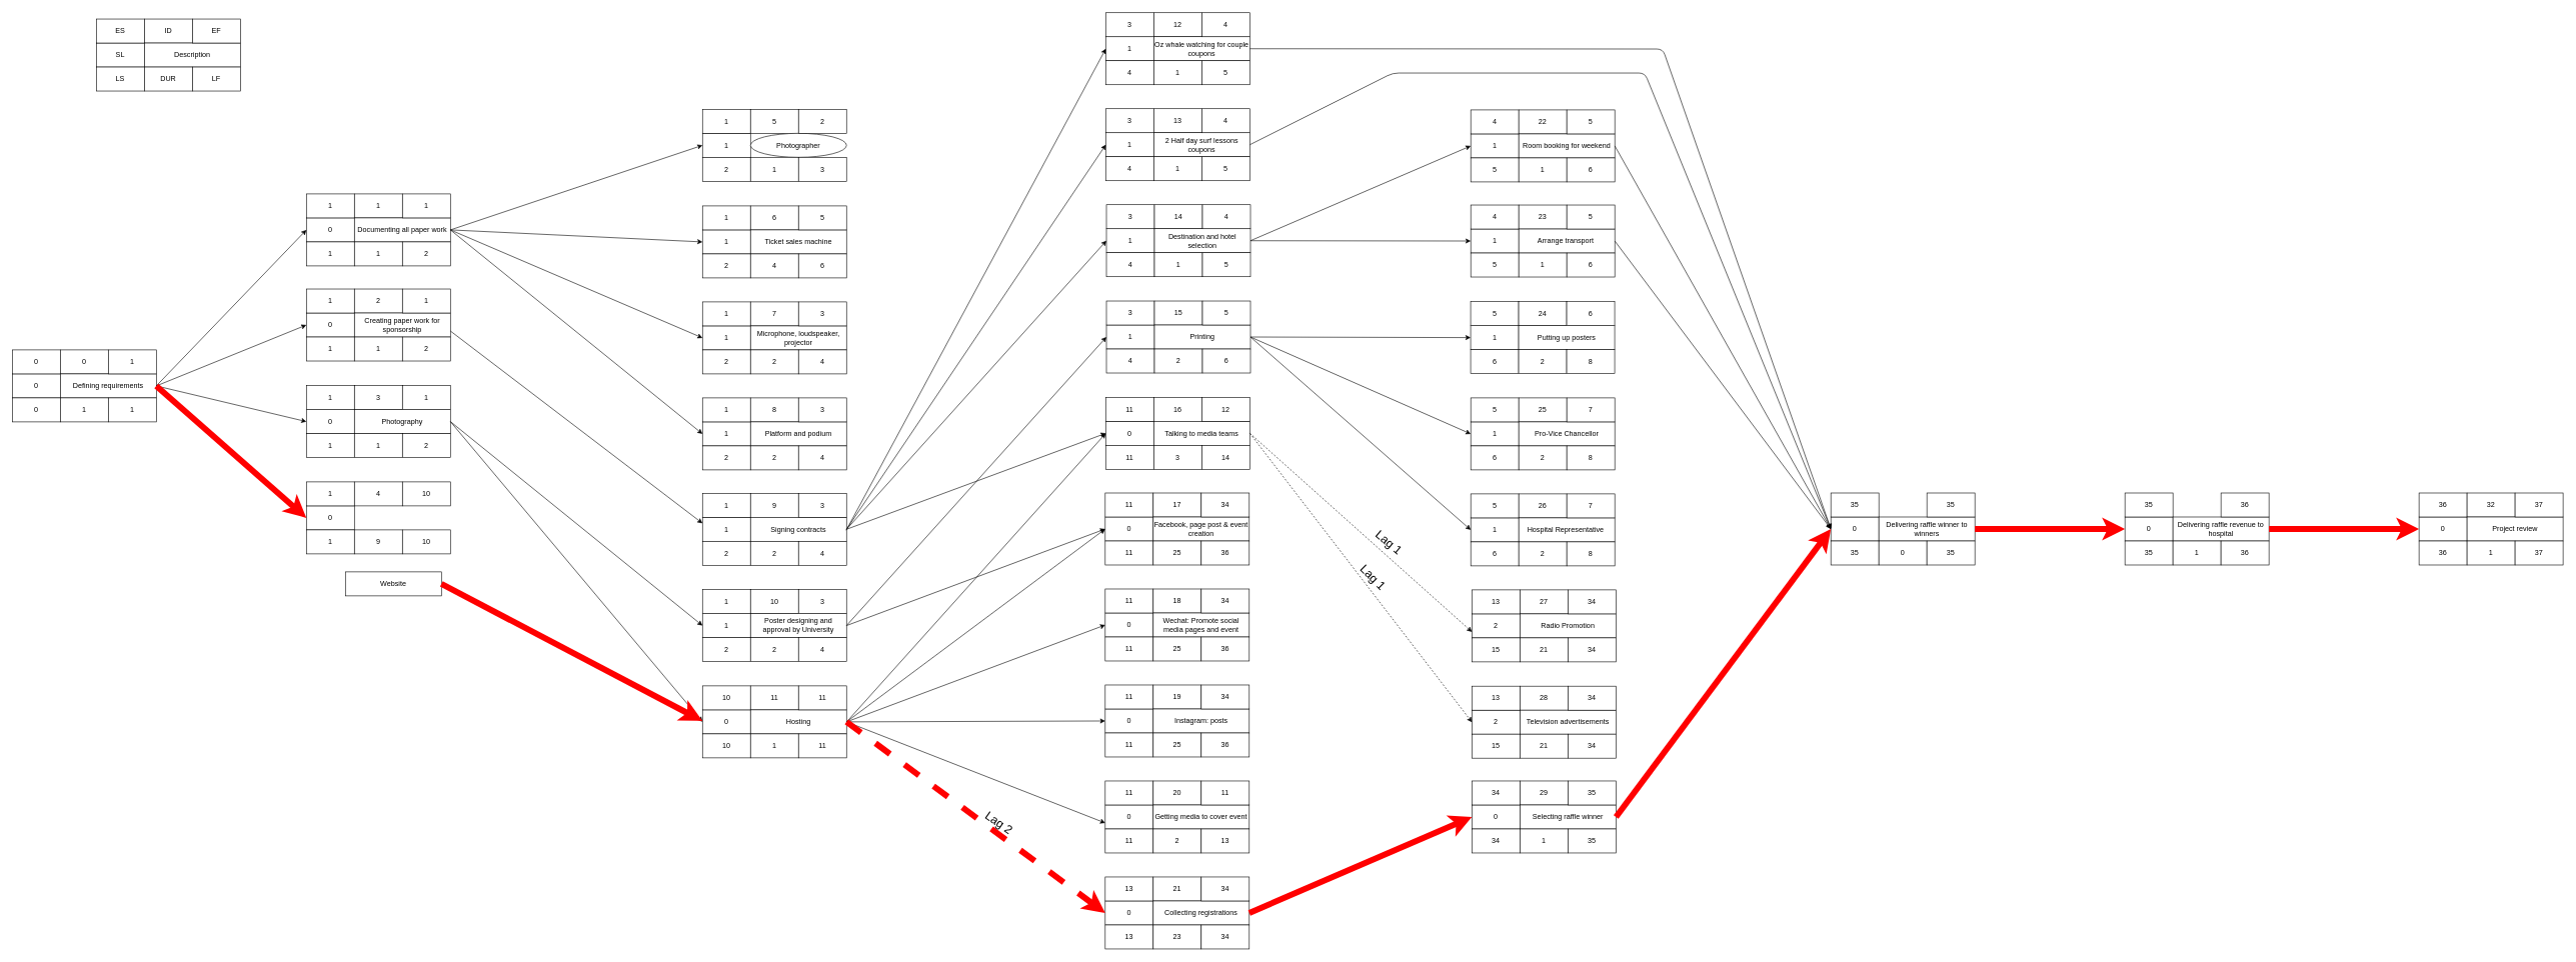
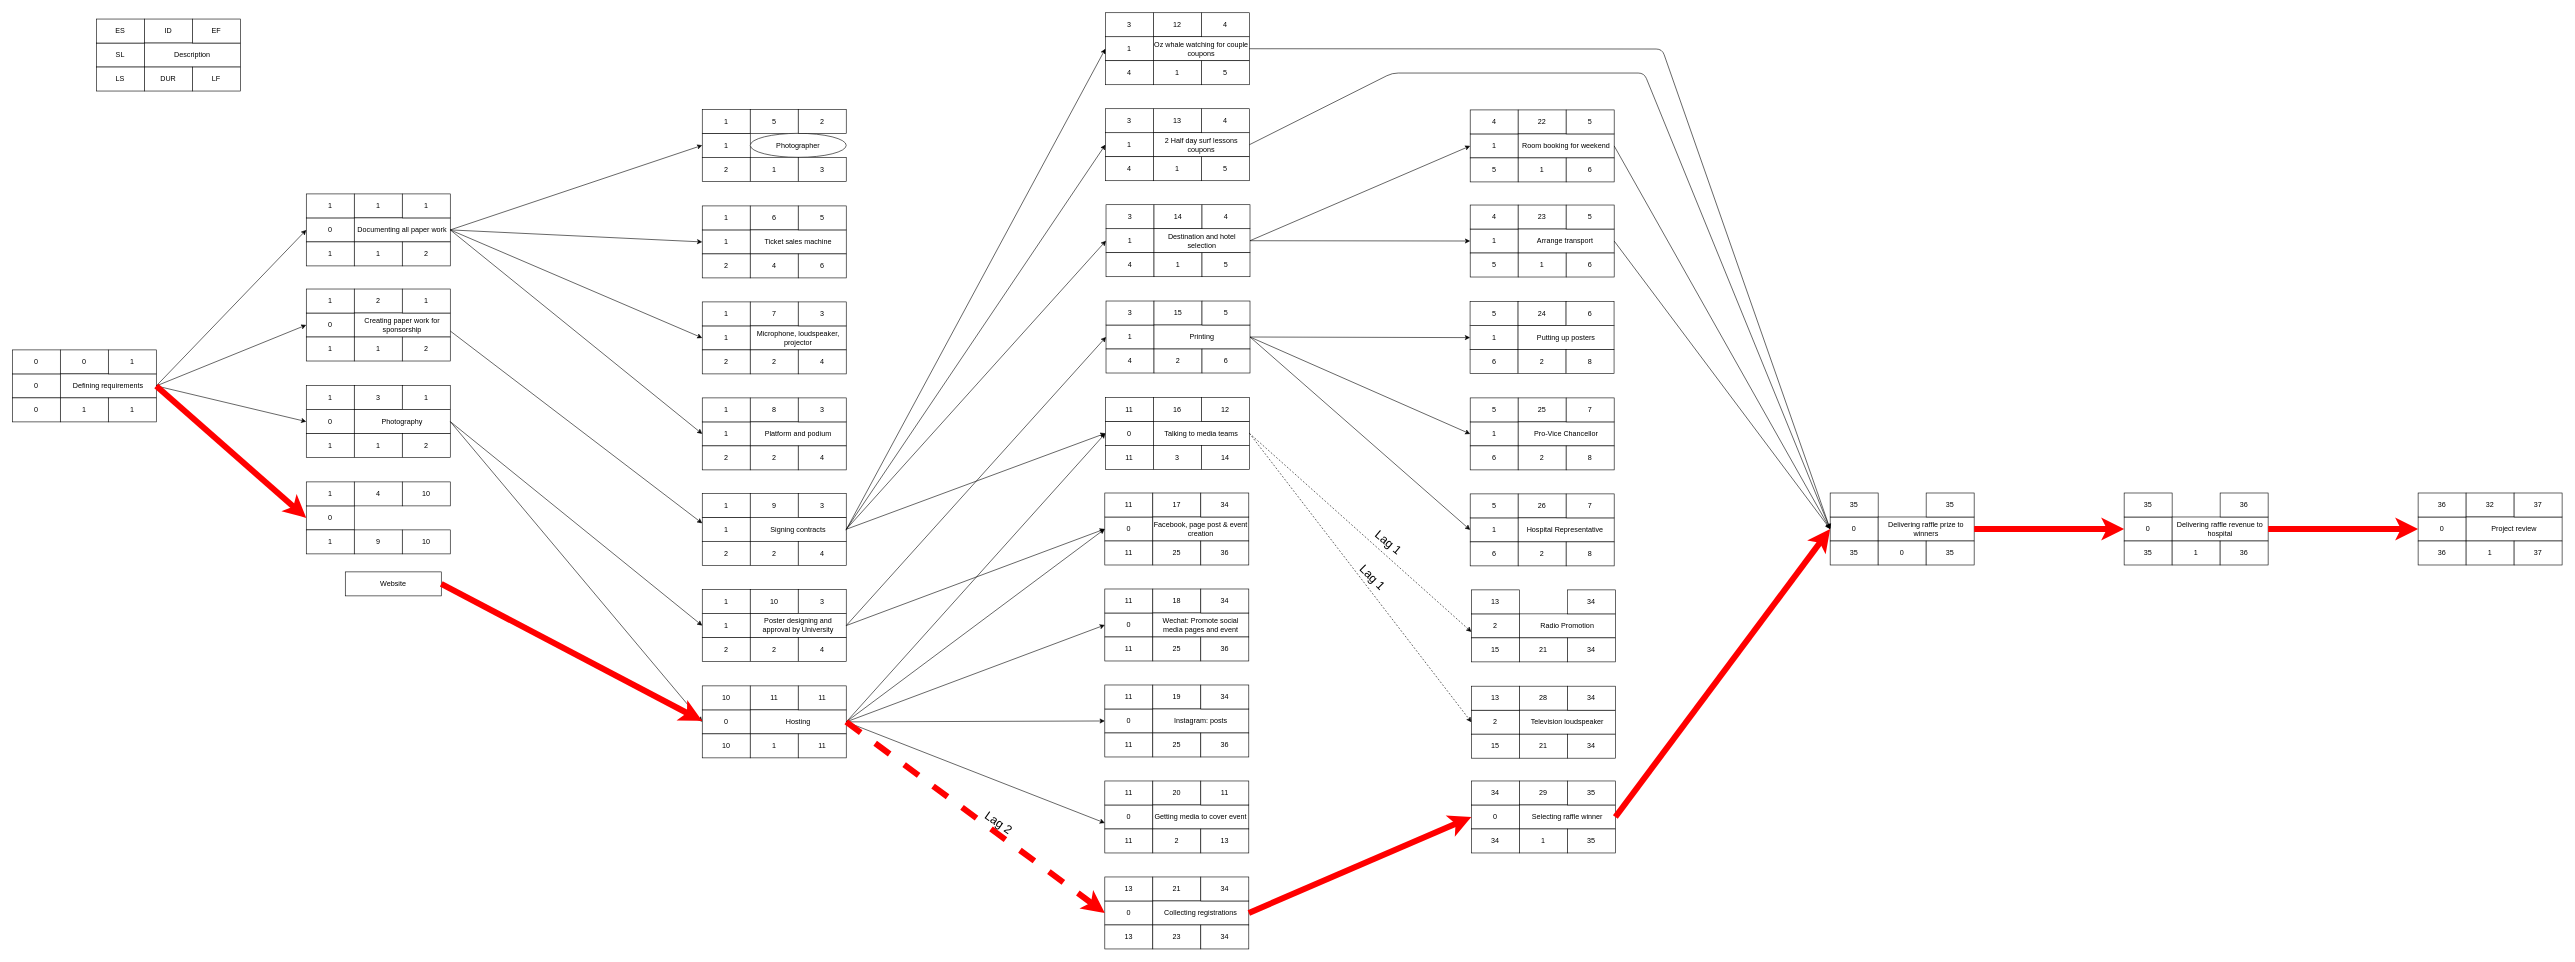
- <mxCell id="273" value="Delivering raffle winner to winners" style="rounded=0;whiteSpace=wrap;html=1;" vertex="1" parent="1"><mxGeometry x="3130" y="861" width="160" height="40" as="geometry" /></mxCell>
+ <mxCell id="273" value="Delivering raffle prize to winners" style="rounded=0;whiteSpace=wrap;html=1;" vertex="1" parent="1"><mxGeometry x="3130" y="861" width="160" height="40" as="geometry" /></mxCell>
- <mxCell id="89" value="27" style="rounded=0;whiteSpace=wrap;html=1;" parent="1" vertex="1"><mxGeometry x="2532" y="982.5" width="80" height="40" as="geometry" /></mxCell>
- <mxCell id="123" value="Television advertisements" style="rounded=0;whiteSpace=wrap;html=1;" parent="1" vertex="1"><mxGeometry x="2532" y="1183" width="160" height="40" as="geometry" /></mxCell>
+ <mxCell id="123" value="Television loudspeaker" style="rounded=0;whiteSpace=wrap;html=1;" parent="1" vertex="1"><mxGeometry x="2532" y="1183" width="160" height="40" as="geometry" /></mxCell>
